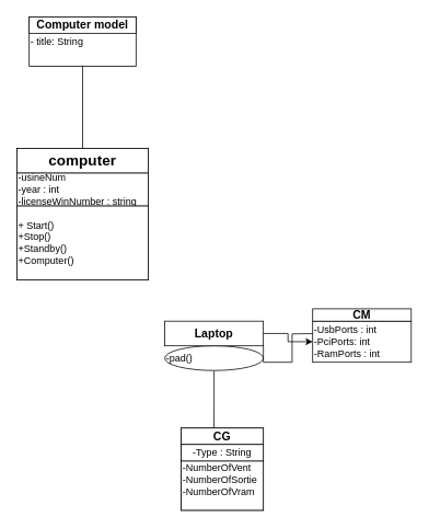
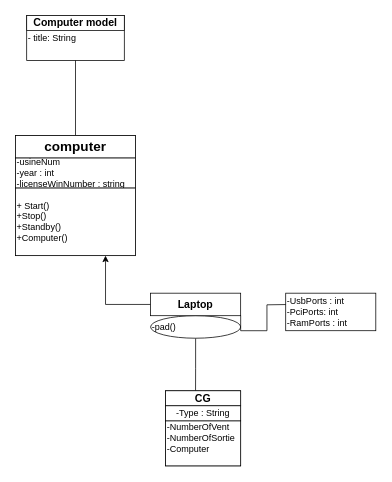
- <mxCell id="18" value="&lt;h3 align=&quot;center&quot;&gt;&lt;span style=&quot;white-space: pre&quot;&gt;CM&lt;/span&gt;&lt;/h3&gt;" style="rounded=0;whiteSpace=wrap;html=1;align=center;" vertex="1" parent="1"><mxGeometry x="380" y="375" width="120" height="15" as="geometry" /></mxCell>
- <mxCell id="9" style="edgeStyle=orthogonalEdgeStyle;rounded=0;orthogonalLoop=1;jettySize=auto;html=1;" edge="1" parent="1" source="11" target="17"><mxGeometry relative="1" as="geometry" /></mxCell>
+ <mxCell id="9" style="edgeStyle=orthogonalEdgeStyle;rounded=0;orthogonalLoop=1;jettySize=auto;html=1;entryX=0.75;entryY=1;entryDx=0;entryDy=0;" edge="1" parent="1" source="11" target="6"><mxGeometry relative="1" as="geometry" /></mxCell>
- <mxCell id="16" value="&lt;div align=&quot;left&quot;&gt;-NumberOfVent&lt;/div&gt;&lt;div align=&quot;left&quot;&gt;-NumberOfSortie&lt;/div&gt;&lt;div align=&quot;left&quot;&gt;-NumberOfVram&lt;br&gt;&lt;/div&gt;&lt;div align=&quot;left&quot;&gt;&lt;br&gt;&lt;/div&gt;" style="rounded=0;whiteSpace=wrap;html=1;align=left;" vertex="1" parent="1"><mxGeometry x="220" y="560" width="100" height="60" as="geometry" /></mxCell>
+ <mxCell id="16" value="&lt;div align=&quot;left&quot;&gt;-NumberOfVent&lt;/div&gt;&lt;div align=&quot;left&quot;&gt;-NumberOfSortie&lt;/div&gt;&lt;div align=&quot;left&quot;&gt;-Computer&lt;br&gt;&lt;/div&gt;&lt;div align=&quot;left&quot;&gt;&lt;br&gt;&lt;/div&gt;" style="rounded=0;whiteSpace=wrap;html=1;align=left;" vertex="1" parent="1"><mxGeometry x="220" y="560" width="100" height="60" as="geometry" /></mxCell>
